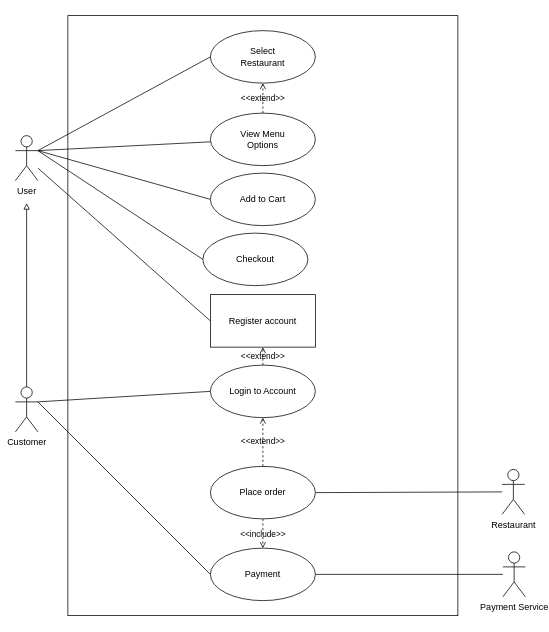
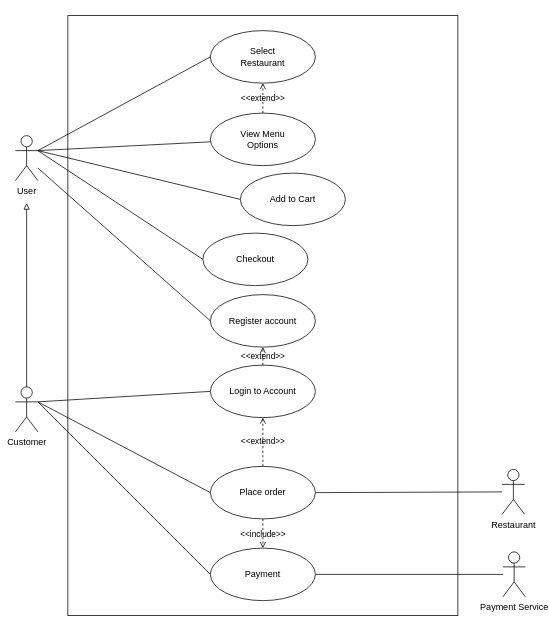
- <mxCell id="17" value="Add to Cart" style="ellipse;whiteSpace=wrap;html=1;" vertex="1" parent="1"><mxGeometry x="280" y="230" width="140" height="70" as="geometry" /></mxCell>
+ <mxCell id="17" value="Add to Cart" style="ellipse;whiteSpace=wrap;html=1;" vertex="1" parent="1"><mxGeometry x="320" y="230" width="140" height="70" as="geometry" /></mxCell>
- <mxCell id="26" value="Register account" style="whiteSpace=wrap;html=1;rounded=0;" vertex="1" parent="1"><mxGeometry x="280" y="392" width="140" height="70" as="geometry" /></mxCell>
+ <mxCell id="26" value="Register account" style="ellipse;whiteSpace=wrap;html=1;" vertex="1" parent="1"><mxGeometry x="280" y="392" width="140" height="70" as="geometry" /></mxCell>
+ <mxCell id="11" style="edgeStyle=none;rounded=0;orthogonalLoop=1;jettySize=auto;html=1;entryX=0;entryY=0.5;entryDx=0;entryDy=0;endArrow=none;endFill=0;exitX=1;exitY=0.333;exitDx=0;exitDy=0;exitPerimeter=0;" edge="1" parent="1" source="13" target="24"><mxGeometry relative="1" as="geometry" /></mxCell>
